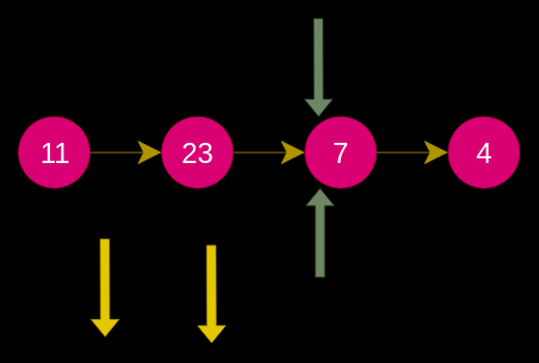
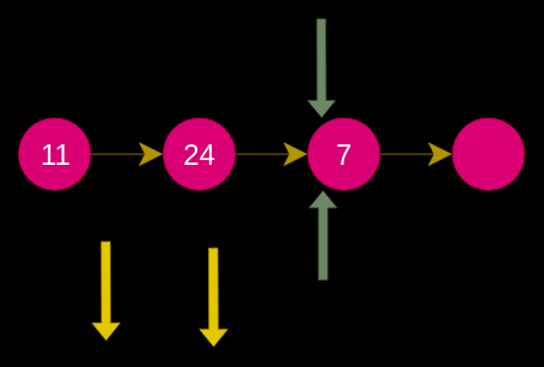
- <mxCell id="12" value="&lt;font style=&quot;font-size: 32px&quot; color=&quot;#ffffff&quot;&gt;4&lt;/font&gt;" style="text;html=1;resizable=0;autosize=1;align=center;verticalAlign=middle;points=[];fillColor=none;strokeColor=none;rounded=0;" parent="1" vertex="1"><mxGeometry x="526" y="158" width="28" height="25" as="geometry" /></mxCell>
- <mxCell id="15" value="&lt;font style=&quot;font-size: 32px&quot; color=&quot;#ffffff&quot;&gt;23&lt;/font&gt;" style="text;html=1;resizable=0;autosize=1;align=center;verticalAlign=middle;points=[];fillColor=none;strokeColor=none;rounded=0;" parent="13" vertex="1"><mxGeometry x="17" y="28" width="46" height="25" as="geometry" /></mxCell>
+ <mxCell id="15" value="&lt;font style=&quot;font-size: 32px&quot; color=&quot;#ffffff&quot;&gt;24&lt;/font&gt;" style="text;html=1;resizable=0;autosize=1;align=center;verticalAlign=middle;points=[];fillColor=none;strokeColor=none;rounded=0;" parent="13" vertex="1"><mxGeometry x="17" y="28" width="46" height="25" as="geometry" /></mxCell>
